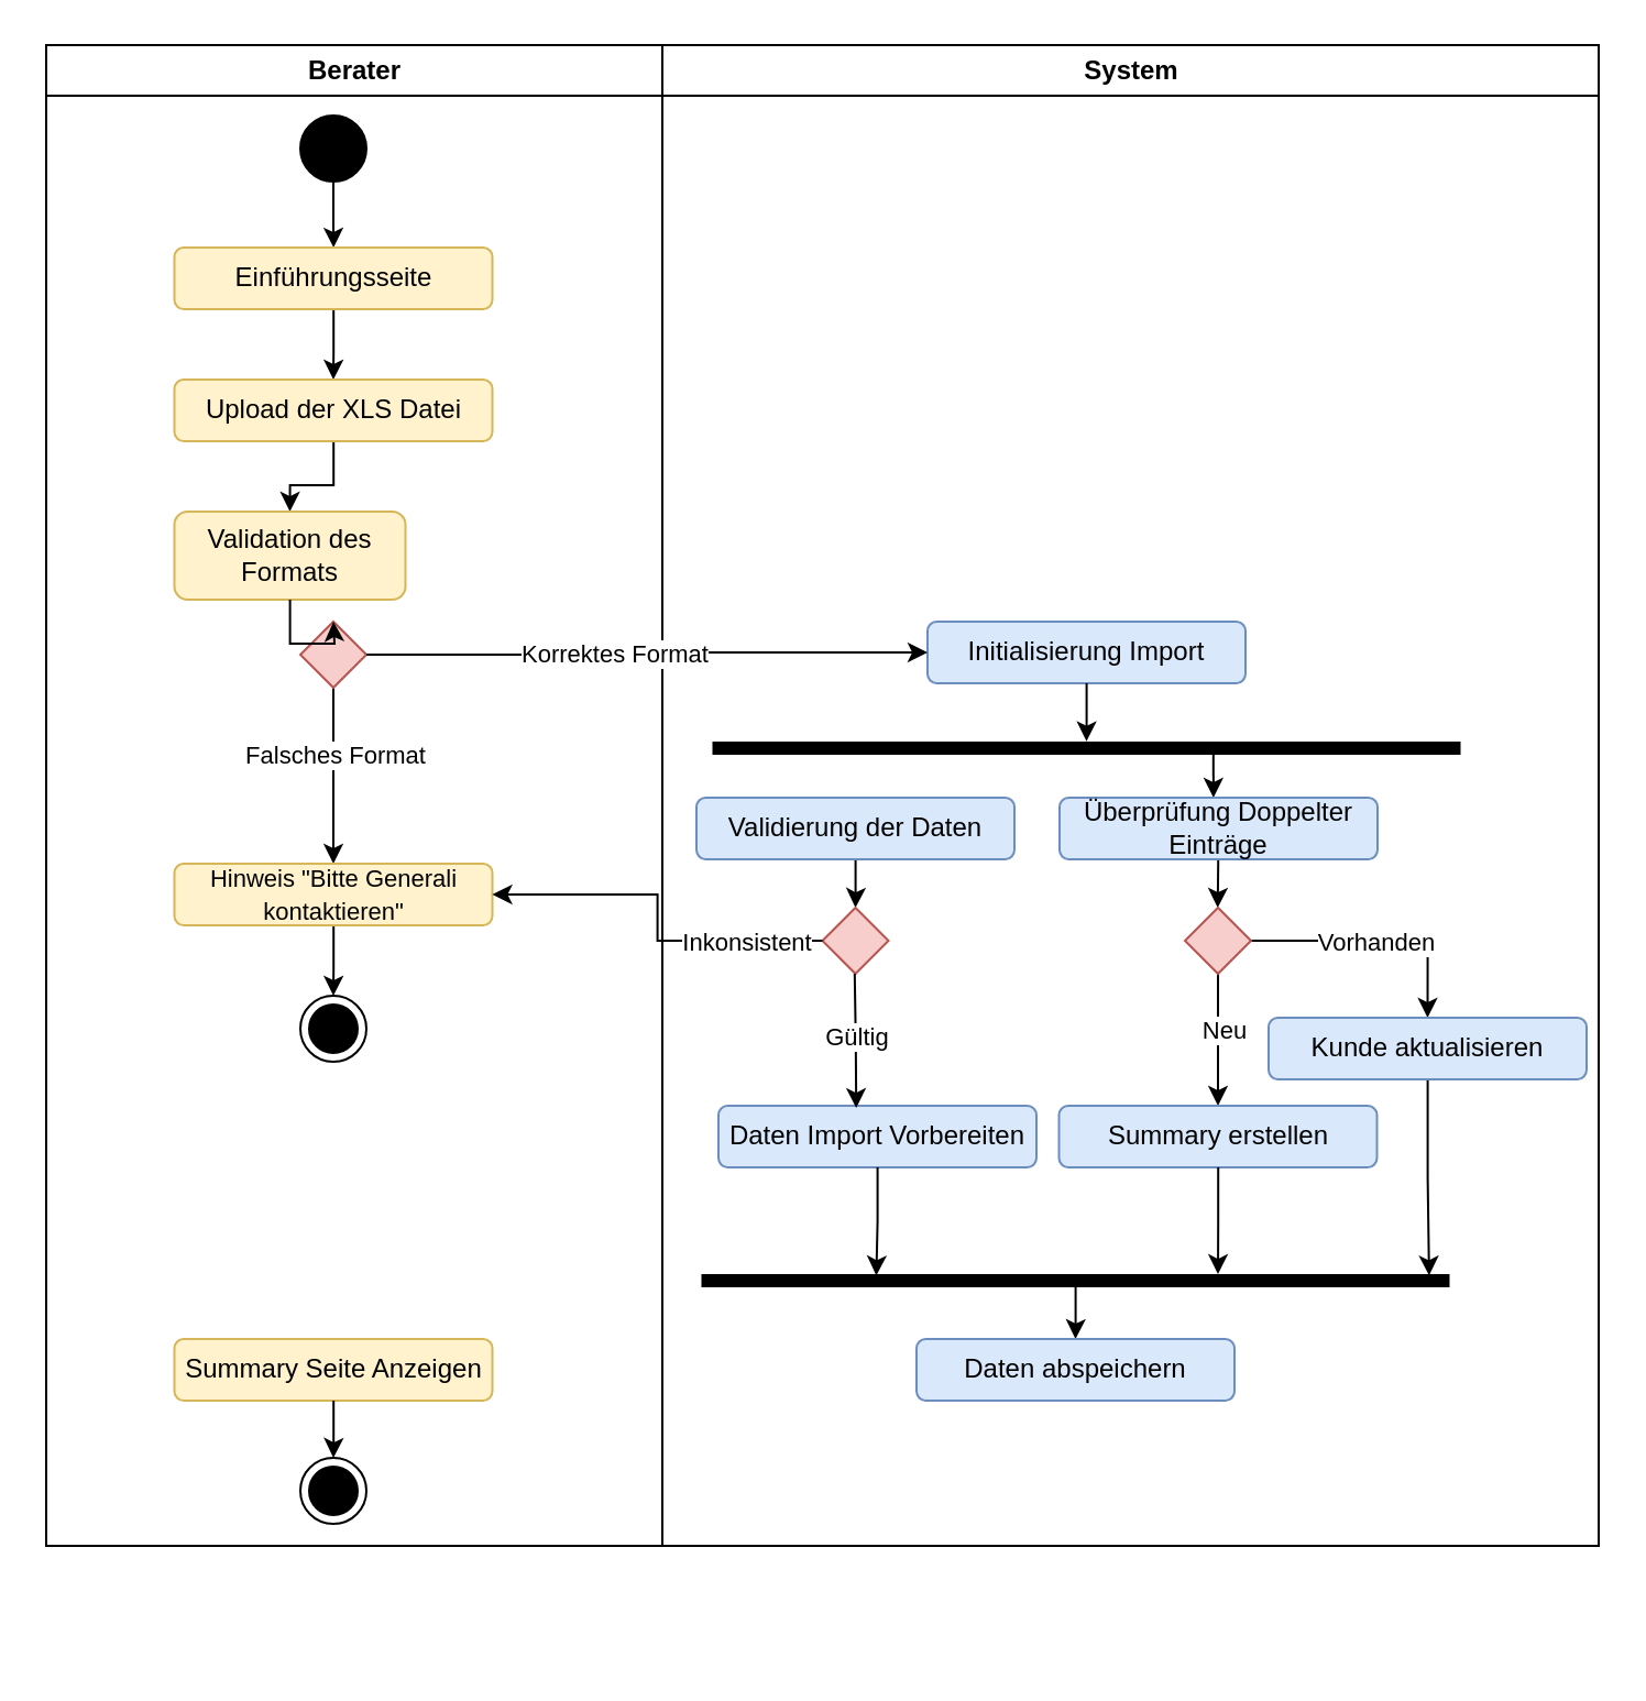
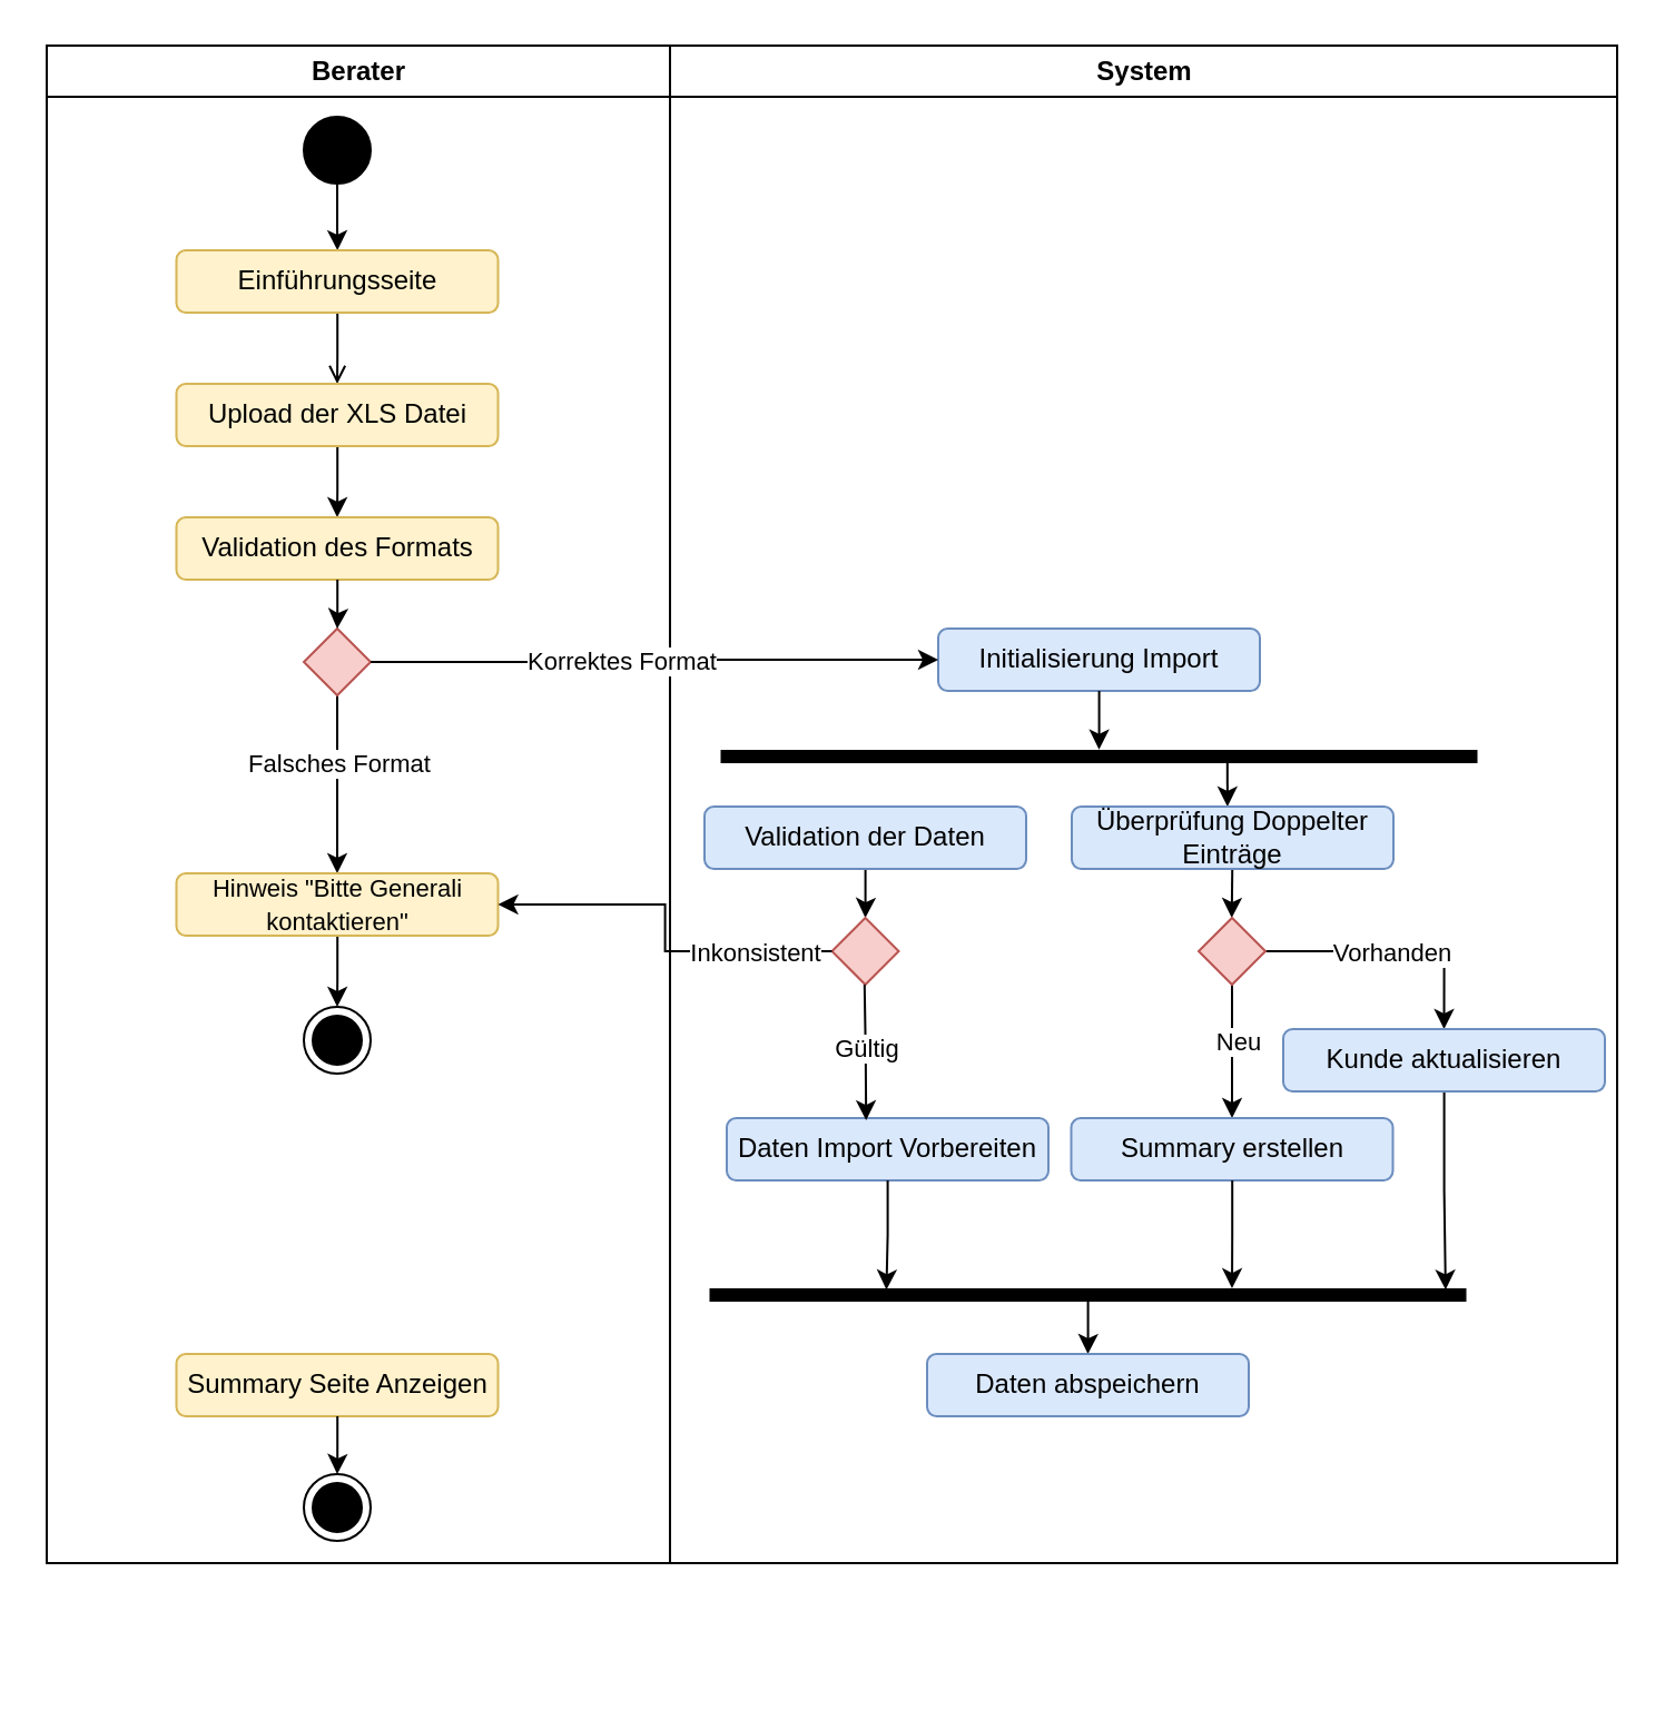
- <mxCell id="5" style="edgeStyle=orthogonalEdgeStyle;rounded=0;orthogonalLoop=1;jettySize=auto;html=1;entryX=0.5;entryY=0;entryDx=0;entryDy=0;" edge="1" parent="2" source="6" target="8"><mxGeometry relative="1" as="geometry" /></mxCell>
+ <mxCell id="5" style="edgeStyle=orthogonalEdgeStyle;rounded=0;orthogonalLoop=1;jettySize=auto;html=1;entryX=0.5;entryY=0;entryDx=0;entryDy=0;endArrow=open;" edge="1" parent="2" source="6" target="8"><mxGeometry relative="1" as="geometry" /></mxCell>
- <mxCell id="9" value="Validation des Formats" style="rounded=1;whiteSpace=wrap;html=1;fillColor=#fff2cc;strokeColor=#d6b656;" vertex="1" parent="2"><mxGeometry x="58.25" y="212" width="105" height="40" as="geometry" /></mxCell>
+ <mxCell id="9" value="Validation des Formats" style="rounded=1;whiteSpace=wrap;html=1;fillColor=#fff2cc;strokeColor=#d6b656;" vertex="1" parent="2"><mxGeometry x="58.25" y="212" width="144.5" height="28" as="geometry" /></mxCell>
- <mxCell id="37" value="Validierung der Daten" style="rounded=1;whiteSpace=wrap;html=1;fillColor=#dae8fc;strokeColor=#6c8ebf;" vertex="1" parent="18"><mxGeometry x="15.5" y="342" width="144.5" height="28" as="geometry" /></mxCell>
+ <mxCell id="37" value="Validation der Daten" style="rounded=1;whiteSpace=wrap;html=1;fillColor=#dae8fc;strokeColor=#6c8ebf;" vertex="1" parent="18"><mxGeometry x="15.5" y="342" width="144.5" height="28" as="geometry" /></mxCell>
